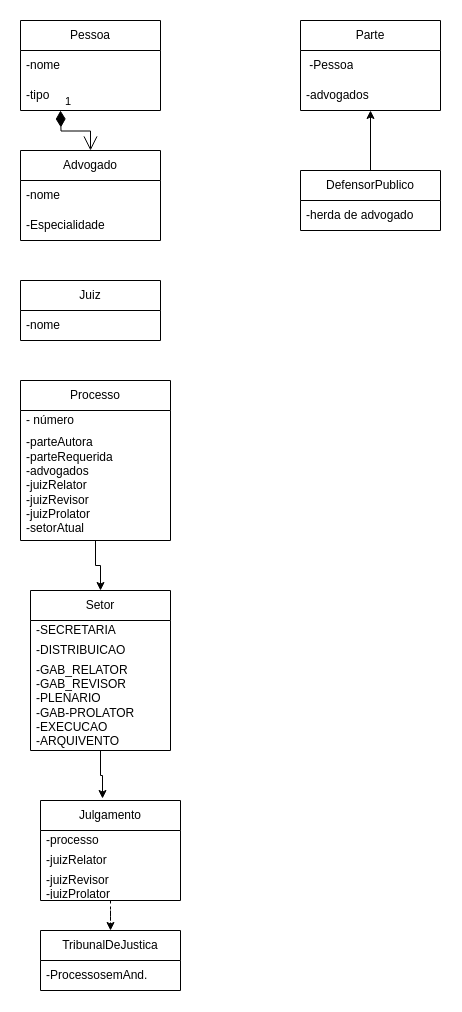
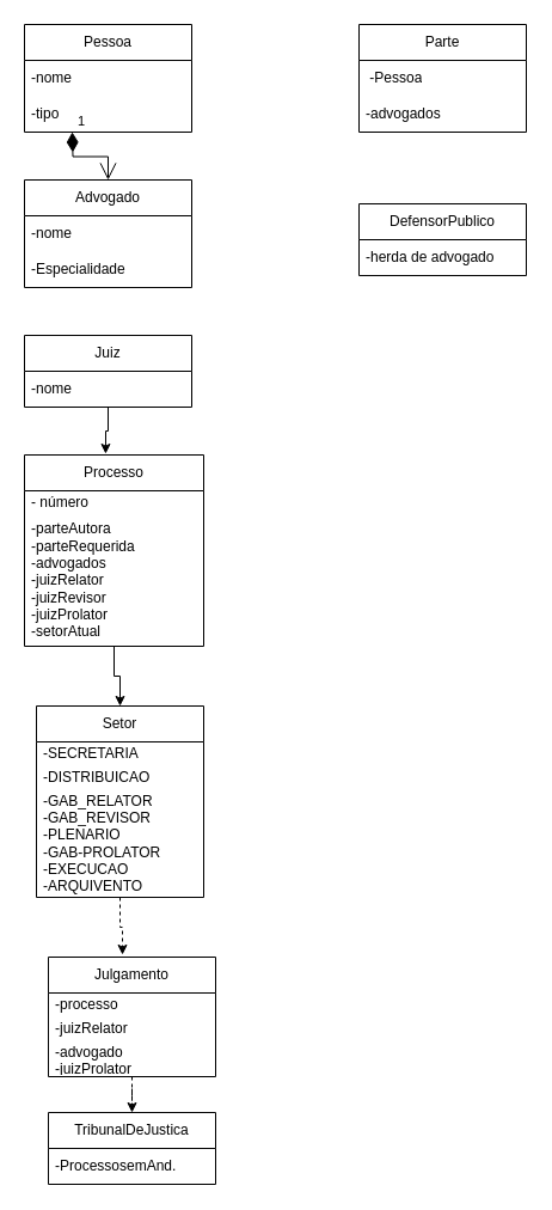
- <mxCell id="30" style="edgeStyle=orthogonalEdgeStyle;rounded=0;orthogonalLoop=1;jettySize=auto;html=1;entryX=0.5;entryY=1;entryDx=0;entryDy=0;entryPerimeter=0;" edge="1" parent="1" source="11" target="7"><mxGeometry relative="1" as="geometry" /></mxCell>
+ <mxCell id="32" style="edgeStyle=orthogonalEdgeStyle;rounded=0;orthogonalLoop=1;jettySize=auto;html=1;entryX=0.453;entryY=-0.006;entryDx=0;entryDy=0;entryPerimeter=0;" edge="1" parent="1" source="13" target="16"><mxGeometry relative="1" as="geometry" /></mxCell>
- <mxCell id="33" style="edgeStyle=orthogonalEdgeStyle;rounded=0;orthogonalLoop=1;jettySize=auto;html=1;entryX=0.443;entryY=-0.02;entryDx=0;entryDy=0;entryPerimeter=0;" edge="1" parent="1" source="19" target="24"><mxGeometry relative="1" as="geometry" /></mxCell>
+ <mxCell id="33" style="edgeStyle=orthogonalEdgeStyle;rounded=0;orthogonalLoop=1;jettySize=auto;html=1;entryX=0.443;entryY=-0.02;entryDx=0;entryDy=0;entryPerimeter=0;dashed=1;" edge="1" parent="1" source="19" target="24"><mxGeometry relative="1" as="geometry" /></mxCell>
- <mxCell id="27" value="-juizRevisor&lt;br&gt;-juizProlator&lt;br&gt;" style="text;strokeColor=none;fillColor=none;align=left;verticalAlign=middle;spacingLeft=4;spacingRight=4;overflow=hidden;points=[[0,0.5],[1,0.5]];portConstraint=eastwest;rotatable=0;whiteSpace=wrap;html=1;" vertex="1" parent="24"><mxGeometry y="70" width="140" height="30" as="geometry" /></mxCell>
+ <mxCell id="27" value="-advogado&lt;br&gt;-juizProlator&lt;br&gt;" style="text;strokeColor=none;fillColor=none;align=left;verticalAlign=middle;spacingLeft=4;spacingRight=4;overflow=hidden;points=[[0,0.5],[1,0.5]];portConstraint=eastwest;rotatable=0;whiteSpace=wrap;html=1;" vertex="1" parent="24"><mxGeometry y="70" width="140" height="30" as="geometry" /></mxCell>
